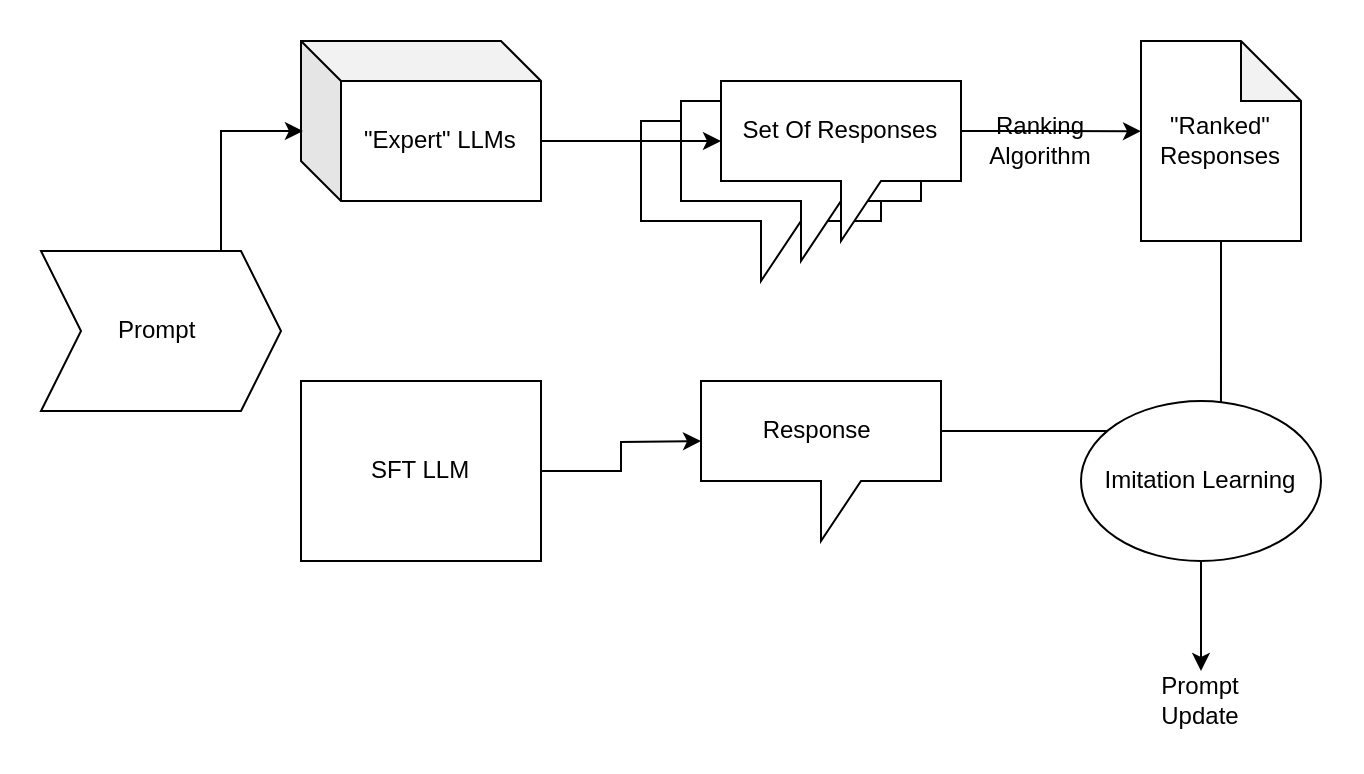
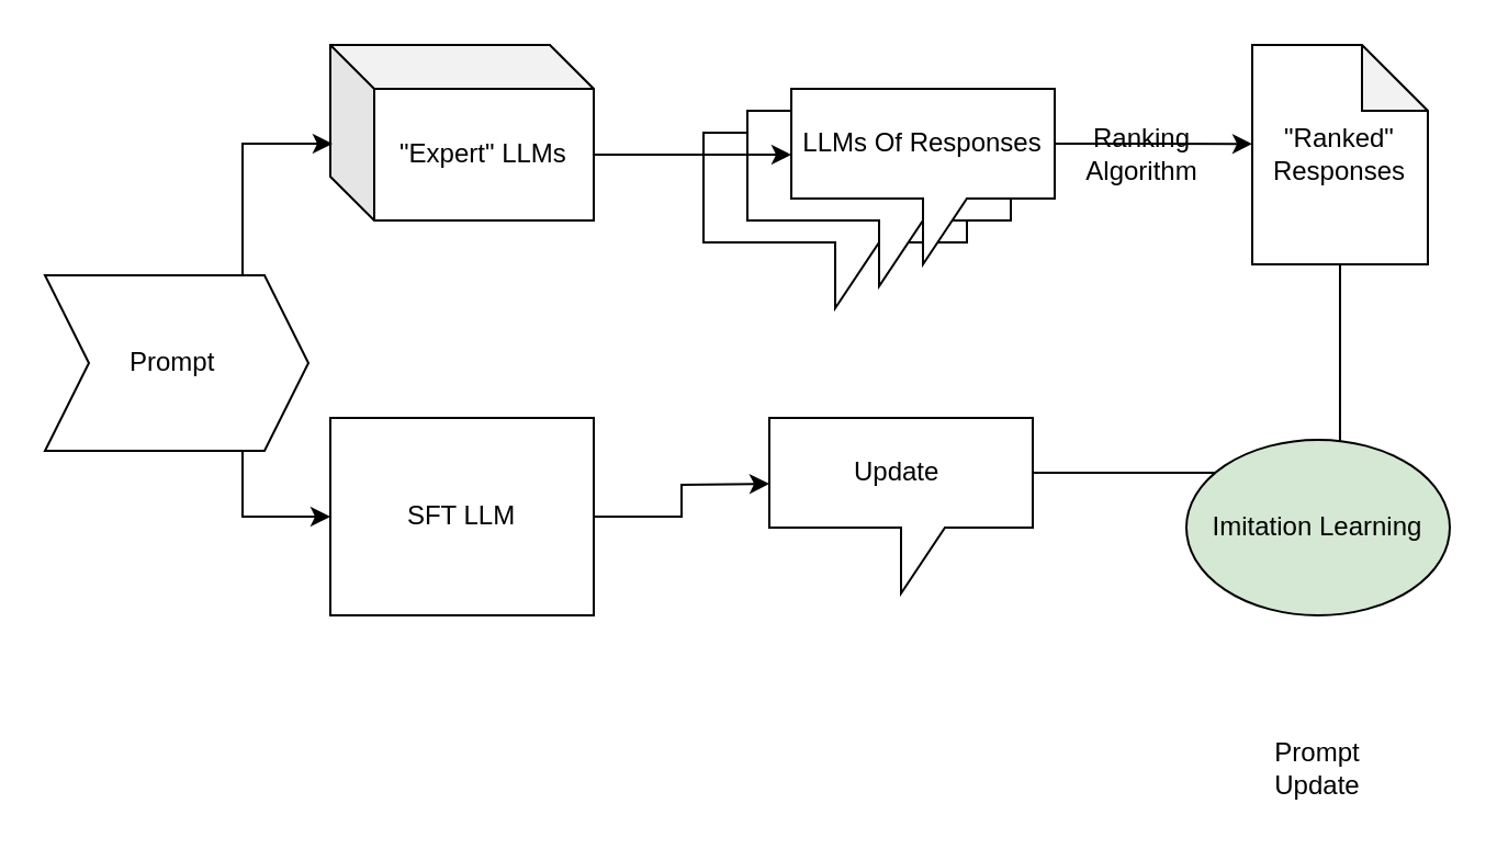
- <mxCell id="14" value="Set Of Responses" style="shape=callout;whiteSpace=wrap;html=1;perimeter=calloutPerimeter;" vertex="1" parent="1"><mxGeometry x="360" y="40" width="120" height="80" as="geometry" /></mxCell>
+ <mxCell id="14" value="LLMs Of Responses" style="shape=callout;whiteSpace=wrap;html=1;perimeter=calloutPerimeter;" vertex="1" parent="1"><mxGeometry x="360" y="40" width="120" height="80" as="geometry" /></mxCell>
- <mxCell id="9" value="Response&amp;nbsp;" style="shape=callout;whiteSpace=wrap;html=1;perimeter=calloutPerimeter;" vertex="1" parent="1"><mxGeometry x="350" y="190" width="120" height="80" as="geometry" /></mxCell>
+ <mxCell id="9" value="Update&amp;nbsp;" style="shape=callout;whiteSpace=wrap;html=1;perimeter=calloutPerimeter;" vertex="1" parent="1"><mxGeometry x="350" y="190" width="120" height="80" as="geometry" /></mxCell>
+ <mxCell id="5" style="edgeStyle=orthogonalEdgeStyle;rounded=0;orthogonalLoop=1;jettySize=auto;html=1;exitX=0.75;exitY=1;exitDx=0;exitDy=0;entryX=0;entryY=0.5;entryDx=0;entryDy=0;" edge="1" parent="1" source="6" target="4"><mxGeometry relative="1" as="geometry" /></mxCell>
- <mxCell id="19" value="Imitation Learning" style="ellipse;whiteSpace=wrap;html=1;" vertex="1" parent="1"><mxGeometry x="540" y="200" width="120" height="80" as="geometry" /></mxCell>
+ <mxCell id="19" value="Imitation Learning" style="ellipse;whiteSpace=wrap;html=1;fillColor=#d5e8d4;" vertex="1" parent="1"><mxGeometry x="540" y="200" width="120" height="80" as="geometry" /></mxCell>
- <mxCell id="18" style="edgeStyle=orthogonalEdgeStyle;rounded=0;orthogonalLoop=1;jettySize=auto;html=1;exitX=0.5;exitY=1;exitDx=0;exitDy=0;" edge="1" parent="1" source="19" target="20"><mxGeometry relative="1" as="geometry"><mxPoint x="600.31" y="350" as="targetPoint" /></mxGeometry></mxCell>
